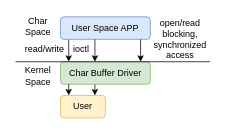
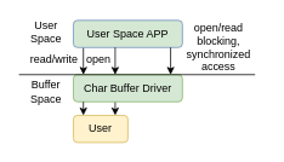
- <mxCell id="10" value="Char Space" style="text;html=1;align=center;verticalAlign=middle;whiteSpace=wrap;rounded=0;" vertex="1" parent="1"><mxGeometry x="20" y="20" width="60" height="30" as="geometry" /></mxCell>
+ <mxCell id="10" value="User Space" style="text;html=1;align=center;verticalAlign=middle;whiteSpace=wrap;rounded=0;" vertex="1" parent="1"><mxGeometry x="20" y="20" width="60" height="30" as="geometry" /></mxCell>
- <mxCell id="3" value="User Space APP" style="rounded=1;whiteSpace=wrap;html=1;fillColor=#dae8fc;strokeColor=#6c8ebf;" vertex="1" parent="1"><mxGeometry x="80" y="22" width="120" height="30" as="geometry" /></mxCell>
+ <mxCell id="3" value="User Space APP" style="rounded=1;whiteSpace=wrap;html=1;fillColor=#d5e8d4;strokeColor=#6c8ebf;" vertex="1" parent="1"><mxGeometry x="80" y="22" width="120" height="30" as="geometry" /></mxCell>
- <mxCell id="7" value="ioctl" style="text;html=1;align=center;verticalAlign=middle;whiteSpace=wrap;rounded=0;" vertex="1" parent="1"><mxGeometry x="78" y="51" width="60" height="30" as="geometry" /></mxCell>
+ <mxCell id="7" value="open" style="text;html=1;align=center;verticalAlign=middle;whiteSpace=wrap;rounded=0;" vertex="1" parent="1"><mxGeometry x="78" y="51" width="60" height="30" as="geometry" /></mxCell>
- <mxCell id="11" value="Kernel Space" style="text;html=1;align=center;verticalAlign=middle;whiteSpace=wrap;rounded=0;" vertex="1" parent="1"><mxGeometry x="20" y="86" width="60" height="30" as="geometry" /></mxCell>
+ <mxCell id="11" value="Buffer Space" style="text;html=1;align=center;verticalAlign=middle;whiteSpace=wrap;rounded=0;" vertex="1" parent="1"><mxGeometry x="20" y="86" width="60" height="30" as="geometry" /></mxCell>
